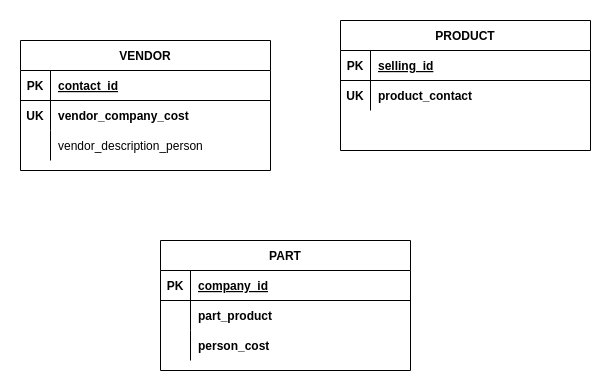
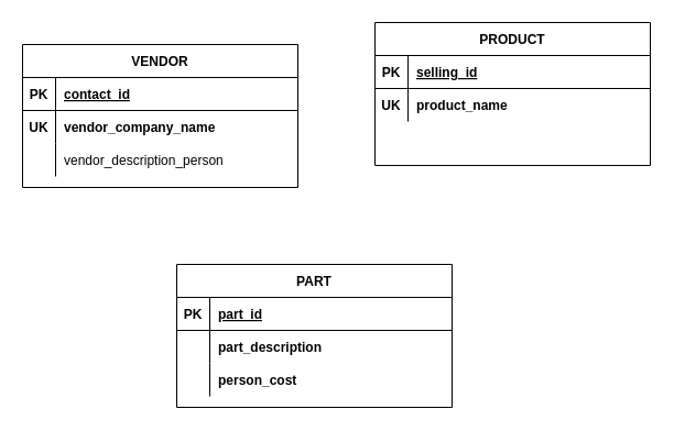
- <mxCell id="8" value="product_contact" style="shape=partialRectangle;overflow=hidden;connectable=0;fillColor=none;top=0;left=0;bottom=0;right=0;align=left;spacingLeft=6;fontStyle=1" vertex="1" parent="6"><mxGeometry x="30" width="220" height="30" as="geometry"><mxRectangle width="220" height="30" as="alternateBounds" /></mxGeometry></mxCell>
+ <mxCell id="8" value="product_name" style="shape=partialRectangle;overflow=hidden;connectable=0;fillColor=none;top=0;left=0;bottom=0;right=0;align=left;spacingLeft=6;fontStyle=1" vertex="1" parent="6"><mxGeometry x="30" width="220" height="30" as="geometry"><mxRectangle width="220" height="30" as="alternateBounds" /></mxGeometry></mxCell>
- <mxCell id="27" value="vendor_company_cost" style="shape=partialRectangle;overflow=hidden;connectable=0;fillColor=none;top=0;left=0;bottom=0;right=0;align=left;spacingLeft=6;fontStyle=1" vertex="1" parent="25"><mxGeometry x="30" width="220" height="30" as="geometry"><mxRectangle width="220" height="30" as="alternateBounds" /></mxGeometry></mxCell>
+ <mxCell id="27" value="vendor_company_name" style="shape=partialRectangle;overflow=hidden;connectable=0;fillColor=none;top=0;left=0;bottom=0;right=0;align=left;spacingLeft=6;fontStyle=1" vertex="1" parent="25"><mxGeometry x="30" width="220" height="30" as="geometry"><mxRectangle width="220" height="30" as="alternateBounds" /></mxGeometry></mxCell>
- <mxCell id="14" value="company_id" style="shape=partialRectangle;overflow=hidden;connectable=0;fillColor=none;top=0;left=0;bottom=0;right=0;align=left;spacingLeft=6;fontStyle=5;" vertex="1" parent="12"><mxGeometry x="30" width="220" height="30" as="geometry"><mxRectangle width="220" height="30" as="alternateBounds" /></mxGeometry></mxCell>
+ <mxCell id="14" value="part_id" style="shape=partialRectangle;overflow=hidden;connectable=0;fillColor=none;top=0;left=0;bottom=0;right=0;align=left;spacingLeft=6;fontStyle=5;" vertex="1" parent="12"><mxGeometry x="30" width="220" height="30" as="geometry"><mxRectangle width="220" height="30" as="alternateBounds" /></mxGeometry></mxCell>
- <mxCell id="17" value="part_product" style="shape=partialRectangle;overflow=hidden;connectable=0;fillColor=none;top=0;left=0;bottom=0;right=0;align=left;spacingLeft=6;fontStyle=1" vertex="1" parent="15"><mxGeometry x="30" width="220" height="30" as="geometry"><mxRectangle width="220" height="30" as="alternateBounds" /></mxGeometry></mxCell>
+ <mxCell id="17" value="part_description" style="shape=partialRectangle;overflow=hidden;connectable=0;fillColor=none;top=0;left=0;bottom=0;right=0;align=left;spacingLeft=6;fontStyle=1" vertex="1" parent="15"><mxGeometry x="30" width="220" height="30" as="geometry"><mxRectangle width="220" height="30" as="alternateBounds" /></mxGeometry></mxCell>
